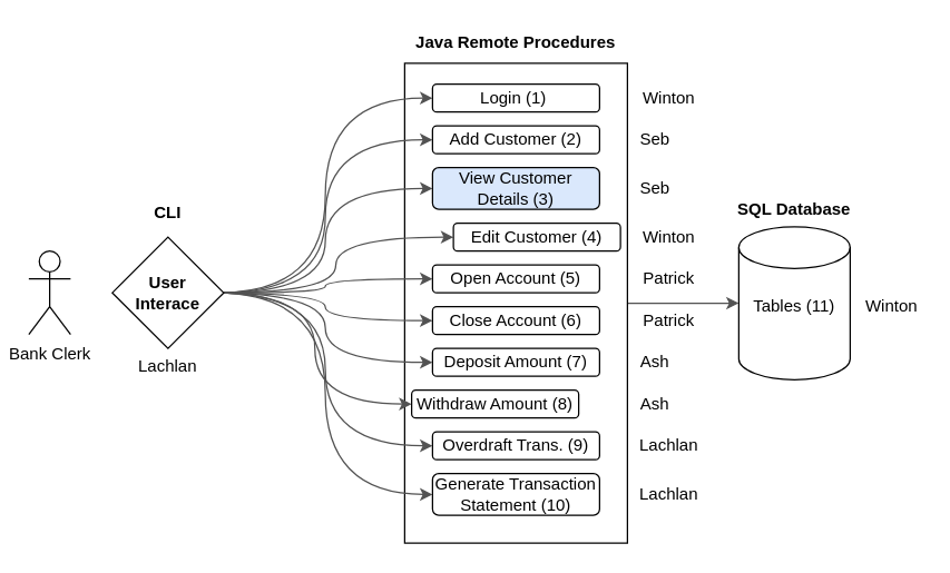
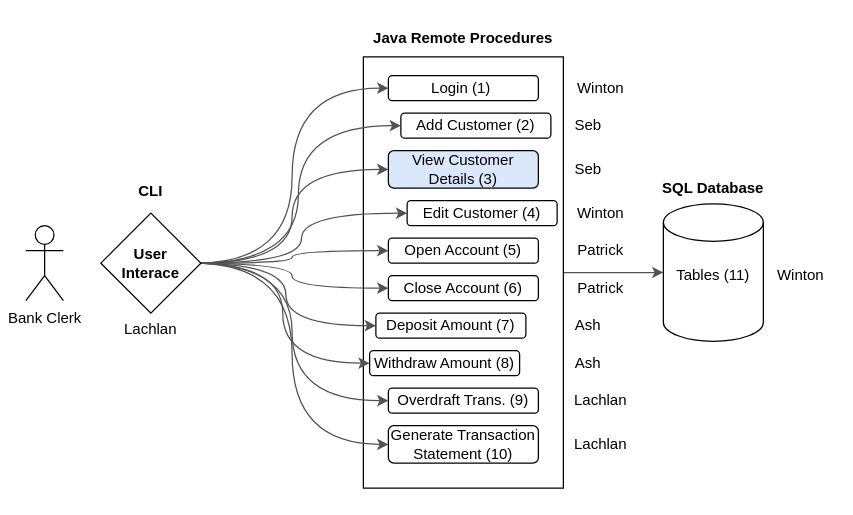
- <mxCell id="15" value="Add Customer (2)" style="rounded=1;whiteSpace=wrap;html=1;" parent="1" vertex="1"><mxGeometry x="310" y="90" width="120" height="20" as="geometry" /></mxCell>
+ <mxCell id="15" value="Add Customer (2)" style="rounded=1;whiteSpace=wrap;html=1;" parent="1" vertex="1"><mxGeometry x="320" y="90" width="120" height="20" as="geometry" /></mxCell>
- <mxCell id="19" value="Deposit Amount (7)" style="rounded=1;whiteSpace=wrap;html=1;" parent="1" vertex="1"><mxGeometry x="310" y="250" width="120" height="20" as="geometry" /></mxCell>
+ <mxCell id="19" value="Deposit Amount (7)" style="rounded=1;whiteSpace=wrap;html=1;" parent="1" vertex="1"><mxGeometry x="300" y="250" width="120" height="20" as="geometry" /></mxCell>
